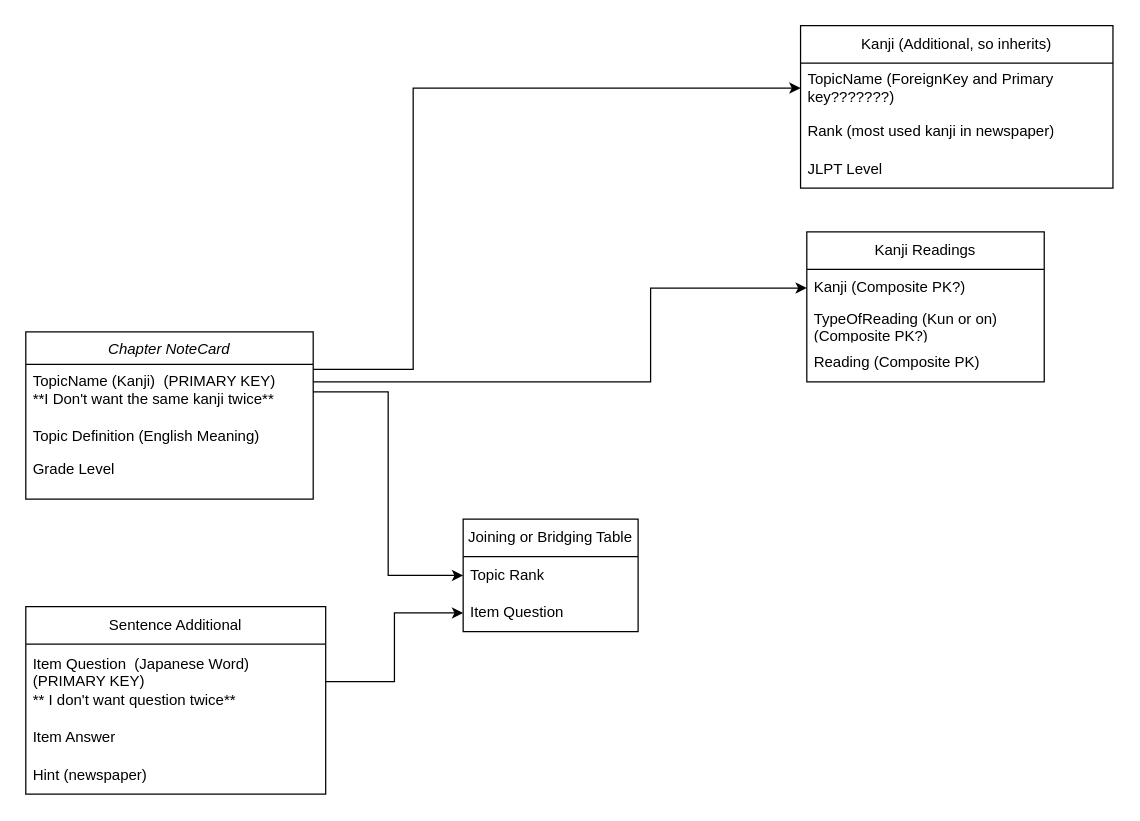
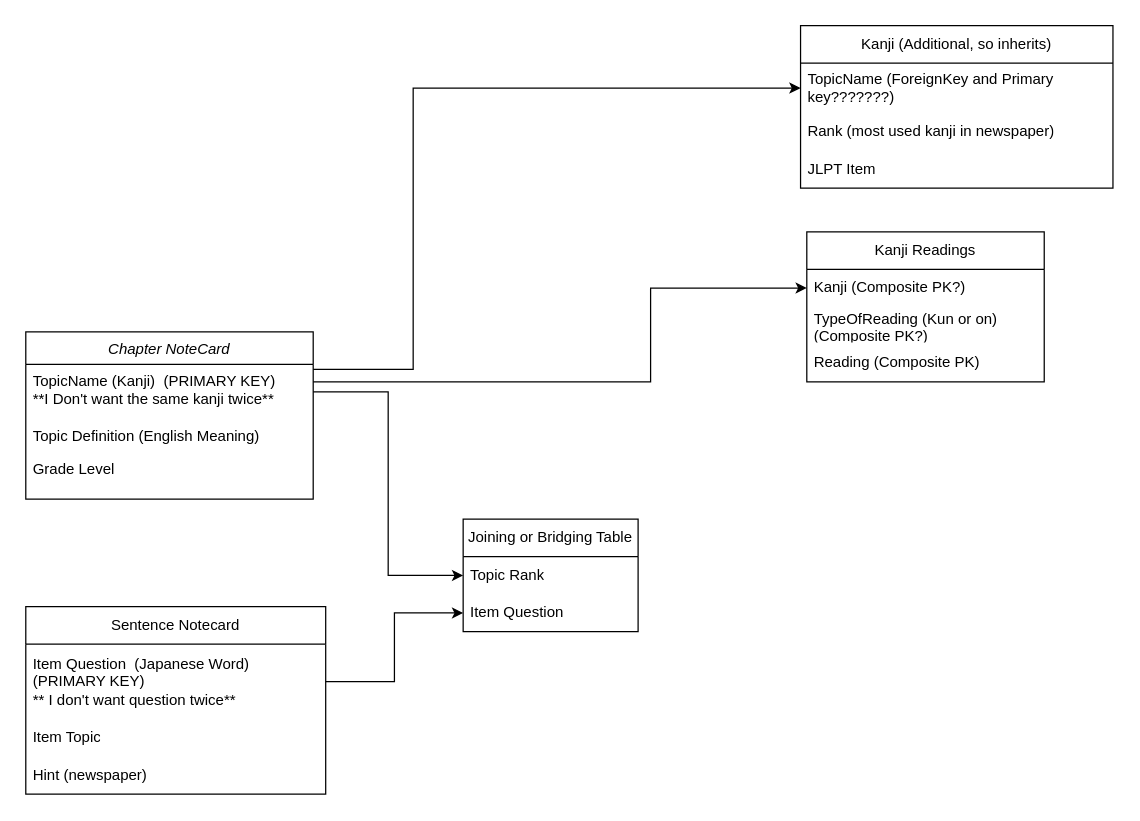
- <mxCell id="13" value="JLPT Level" style="text;strokeColor=none;fillColor=none;align=left;verticalAlign=middle;spacingLeft=4;spacingRight=4;overflow=hidden;points=[[0,0.5],[1,0.5]];portConstraint=eastwest;rotatable=0;whiteSpace=wrap;html=1;" parent="10" vertex="1"><mxGeometry y="100" width="250" height="30" as="geometry" /></mxCell>
+ <mxCell id="13" value="JLPT Item" style="text;strokeColor=none;fillColor=none;align=left;verticalAlign=middle;spacingLeft=4;spacingRight=4;overflow=hidden;points=[[0,0.5],[1,0.5]];portConstraint=eastwest;rotatable=0;whiteSpace=wrap;html=1;" parent="10" vertex="1"><mxGeometry y="100" width="250" height="30" as="geometry" /></mxCell>
- <mxCell id="6" value="Sentence Additional" style="swimlane;fontStyle=0;childLayout=stackLayout;horizontal=1;startSize=30;horizontalStack=0;resizeParent=1;resizeParentMax=0;resizeLast=0;collapsible=1;marginBottom=0;whiteSpace=wrap;html=1;" parent="1" vertex="1"><mxGeometry x="20" y="485" width="240" height="150" as="geometry" /></mxCell>
+ <mxCell id="6" value="Sentence Notecard" style="swimlane;fontStyle=0;childLayout=stackLayout;horizontal=1;startSize=30;horizontalStack=0;resizeParent=1;resizeParentMax=0;resizeLast=0;collapsible=1;marginBottom=0;whiteSpace=wrap;html=1;" parent="1" vertex="1"><mxGeometry x="20" y="485" width="240" height="150" as="geometry" /></mxCell>
- <mxCell id="8" value="Item Answer" style="text;strokeColor=none;fillColor=none;align=left;verticalAlign=middle;spacingLeft=4;spacingRight=4;overflow=hidden;points=[[0,0.5],[1,0.5]];portConstraint=eastwest;rotatable=0;whiteSpace=wrap;html=1;" parent="6" vertex="1"><mxGeometry y="90" width="240" height="30" as="geometry" /></mxCell>
+ <mxCell id="8" value="Item Topic" style="text;strokeColor=none;fillColor=none;align=left;verticalAlign=middle;spacingLeft=4;spacingRight=4;overflow=hidden;points=[[0,0.5],[1,0.5]];portConstraint=eastwest;rotatable=0;whiteSpace=wrap;html=1;" parent="6" vertex="1"><mxGeometry y="90" width="240" height="30" as="geometry" /></mxCell>
